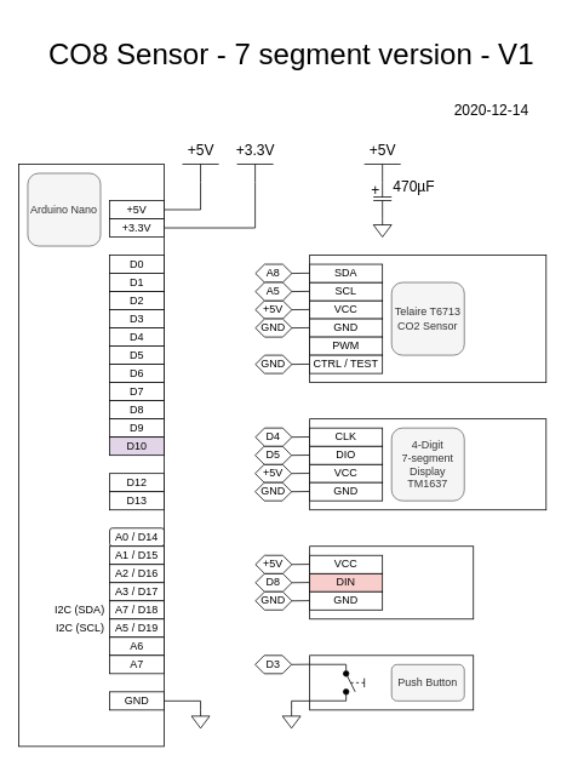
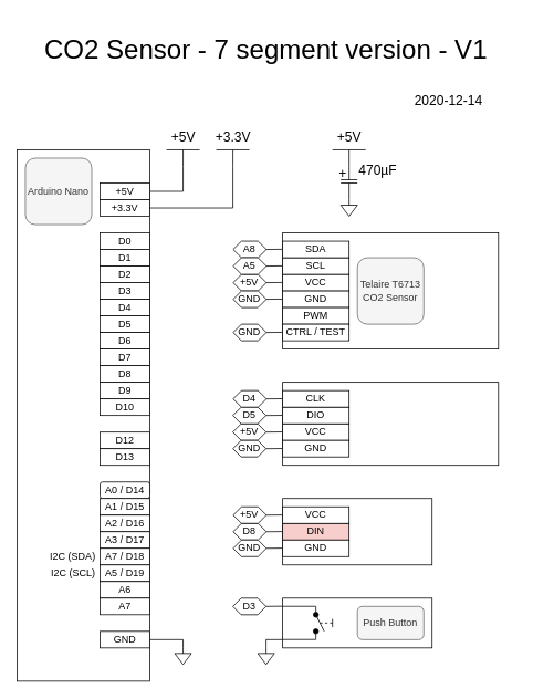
- <mxCell id="69" value="&lt;font style=&quot;font-size: 32px&quot;&gt;CO8 Sensor - 7 segment version - V1&lt;/font&gt;" style="text;html=1;strokeColor=none;fillColor=none;align=center;verticalAlign=middle;whiteSpace=wrap;rounded=0;" vertex="1" parent="1"><mxGeometry x="20" y="20" width="600" height="80" as="geometry" /></mxCell>
+ <mxCell id="69" value="&lt;font style=&quot;font-size: 32px&quot;&gt;CO2 Sensor - 7 segment version - V1&lt;/font&gt;" style="text;html=1;strokeColor=none;fillColor=none;align=center;verticalAlign=middle;whiteSpace=wrap;rounded=0;" vertex="1" parent="1"><mxGeometry x="20" y="20" width="600" height="80" as="geometry" /></mxCell>
- <mxCell id="93" value="D10" style="rounded=0;whiteSpace=wrap;html=1;fillColor=#e1d5e7;" parent="83" vertex="1"><mxGeometry y="200" width="60" height="20" as="geometry" /></mxCell>
+ <mxCell id="93" value="D10" style="rounded=0;whiteSpace=wrap;html=1;" parent="83" vertex="1"><mxGeometry y="200" width="60" height="20" as="geometry" /></mxCell>
- <mxCell id="54" value="4-Digit &lt;br&gt;7-segment Display&lt;br&gt;TM1637" style="text;html=1;strokeColor=#666666;fillColor=#f5f5f5;align=center;verticalAlign=middle;whiteSpace=wrap;rounded=1;fontColor=#333333;" parent="51" vertex="1"><mxGeometry x="90" y="10" width="80" height="80" as="geometry" /></mxCell>
